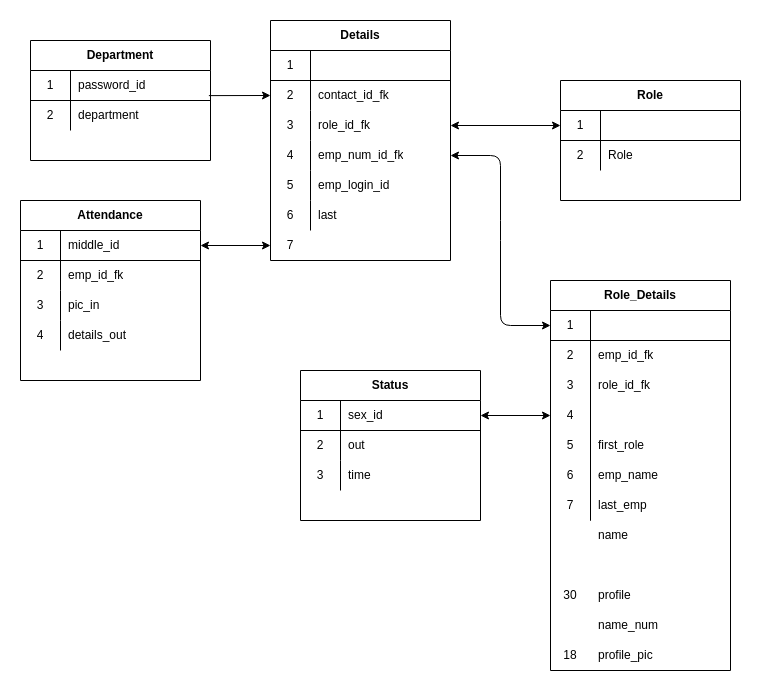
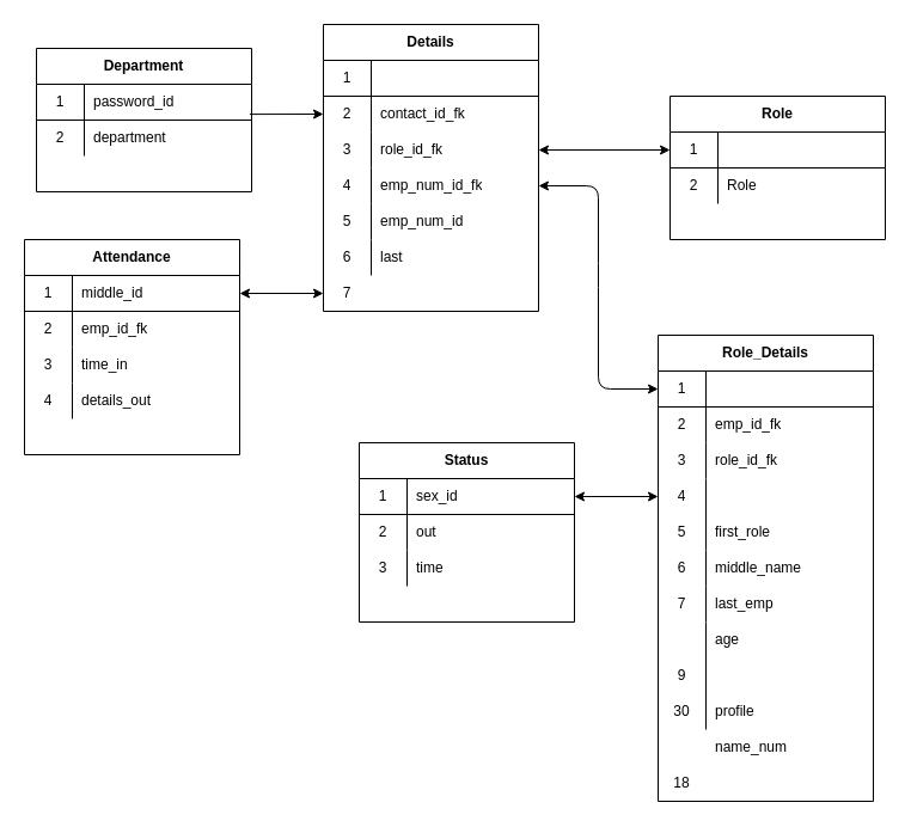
- <mxCell id="48" value="emp_login_id" style="shape=partialRectangle;html=1;whiteSpace=wrap;connectable=0;fillColor=none;top=0;left=0;bottom=0;right=0;align=left;spacingLeft=6;overflow=hidden;" vertex="1" parent="46"><mxGeometry x="40" width="140" height="30" as="geometry" /></mxCell>
+ <mxCell id="48" value="emp_num_id" style="shape=partialRectangle;html=1;whiteSpace=wrap;connectable=0;fillColor=none;top=0;left=0;bottom=0;right=0;align=left;spacingLeft=6;overflow=hidden;" vertex="1" parent="46"><mxGeometry x="40" width="140" height="30" as="geometry" /></mxCell>
- <mxCell id="81" value="pic_in" style="shape=partialRectangle;html=1;whiteSpace=wrap;connectable=0;fillColor=none;top=0;left=0;bottom=0;right=0;align=left;spacingLeft=6;overflow=hidden;" vertex="1" parent="79"><mxGeometry x="40" width="140" height="30" as="geometry" /></mxCell>
+ <mxCell id="81" value="time_in" style="shape=partialRectangle;html=1;whiteSpace=wrap;connectable=0;fillColor=none;top=0;left=0;bottom=0;right=0;align=left;spacingLeft=6;overflow=hidden;" vertex="1" parent="79"><mxGeometry x="40" width="140" height="30" as="geometry" /></mxCell>
- <mxCell id="18" value="emp_name" style="shape=partialRectangle;html=1;whiteSpace=wrap;connectable=0;fillColor=none;top=0;left=0;bottom=0;right=0;align=left;spacingLeft=6;overflow=hidden;" vertex="1" parent="16"><mxGeometry x="40" width="140" height="30" as="geometry" /></mxCell>
+ <mxCell id="18" value="middle_name" style="shape=partialRectangle;html=1;whiteSpace=wrap;connectable=0;fillColor=none;top=0;left=0;bottom=0;right=0;align=left;spacingLeft=6;overflow=hidden;" vertex="1" parent="16"><mxGeometry x="40" width="140" height="30" as="geometry" /></mxCell>
- <mxCell id="23" value="name" style="shape=partialRectangle;html=1;whiteSpace=wrap;connectable=0;fillColor=none;top=0;left=0;bottom=0;right=0;align=left;spacingLeft=6;overflow=hidden;" vertex="1" parent="22"><mxGeometry x="40" width="140" height="30" as="geometry" /></mxCell>
+ <mxCell id="23" value="age" style="shape=partialRectangle;html=1;whiteSpace=wrap;connectable=0;fillColor=none;top=0;left=0;bottom=0;right=0;align=left;spacingLeft=6;overflow=hidden;" vertex="1" parent="22"><mxGeometry x="40" width="140" height="30" as="geometry" /></mxCell>
+ <mxCell id="25" value="9" style="shape=partialRectangle;html=1;whiteSpace=wrap;connectable=0;fillColor=none;top=0;left=0;bottom=0;right=0;overflow=hidden;" vertex="1" parent="24"><mxGeometry width="40" height="30" as="geometry" /></mxCell>
- <mxCell id="33" value="profile_pic" style="shape=partialRectangle;html=1;whiteSpace=wrap;connectable=0;fillColor=none;top=0;left=0;bottom=0;right=0;align=left;spacingLeft=6;overflow=hidden;" vertex="1" parent="31"><mxGeometry x="40" width="140" height="30" as="geometry" /></mxCell>
